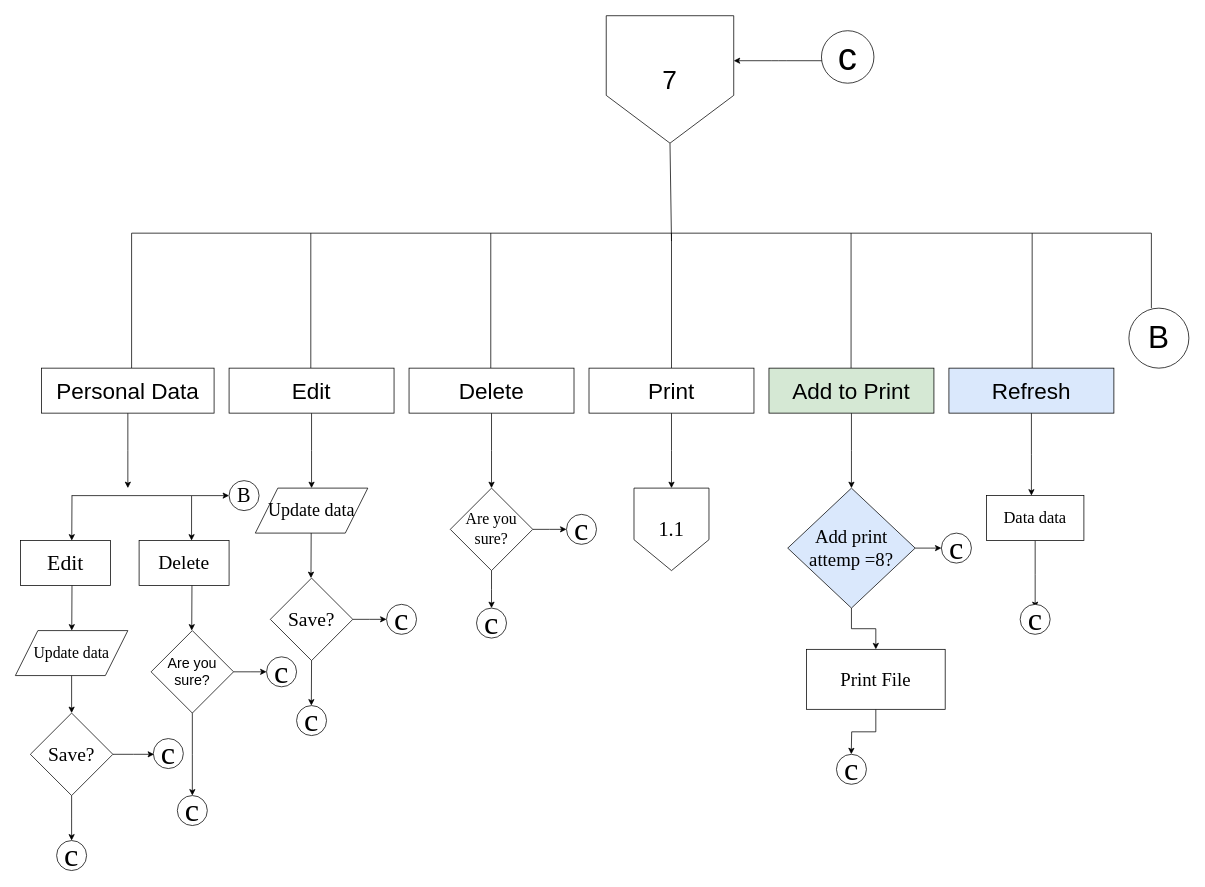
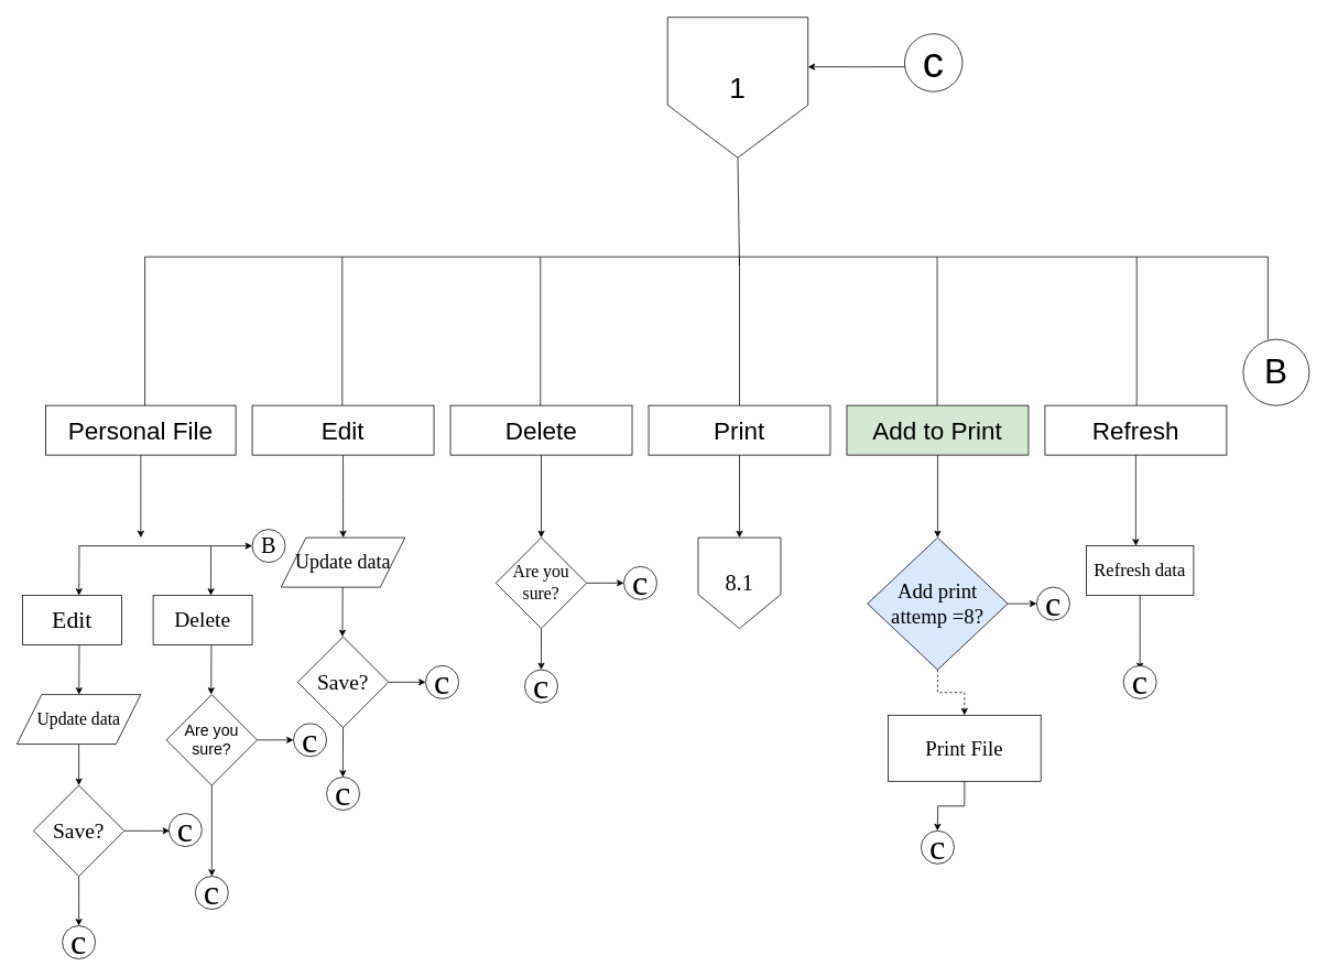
- <mxCell id="2" value="&lt;font style=&quot;font-size: 35px&quot;&gt;7&lt;/font&gt;" style="shape=offPageConnector;whiteSpace=wrap;html=1;glass=0;comic=0;" vertex="1" parent="1"><mxGeometry x="808" y="20" width="170" height="170" as="geometry" /></mxCell>
+ <mxCell id="2" value="&lt;font style=&quot;font-size: 35px&quot;&gt;1&lt;/font&gt;" style="shape=offPageConnector;whiteSpace=wrap;html=1;glass=0;comic=0;" vertex="1" parent="1"><mxGeometry x="808" y="20" width="170" height="170" as="geometry" /></mxCell>
- <mxCell id="14" value="&lt;font style=&quot;font-size: 30px&quot;&gt;Personal Data&lt;/font&gt;" style="rounded=0;whiteSpace=wrap;html=1;glass=0;comic=0;" vertex="1" parent="1"><mxGeometry x="55" y="490" width="230" height="60" as="geometry" /></mxCell>
+ <mxCell id="14" value="&lt;font style=&quot;font-size: 30px&quot;&gt;Personal File&lt;/font&gt;" style="rounded=0;whiteSpace=wrap;html=1;glass=0;comic=0;" vertex="1" parent="1"><mxGeometry x="55" y="490" width="230" height="60" as="geometry" /></mxCell>
- <mxCell id="20" value="&lt;font style=&quot;font-size: 30px&quot;&gt;Refresh&lt;/font&gt;" style="rounded=0;whiteSpace=wrap;html=1;glass=0;comic=0;fillColor=#dae8fc;" vertex="1" parent="1"><mxGeometry x="1265" y="490" width="220" height="60" as="geometry" /></mxCell>
+ <mxCell id="20" value="&lt;font style=&quot;font-size: 30px&quot;&gt;Refresh&lt;/font&gt;" style="rounded=0;whiteSpace=wrap;html=1;glass=0;comic=0;" vertex="1" parent="1"><mxGeometry x="1265" y="490" width="220" height="60" as="geometry" /></mxCell>
- <mxCell id="52" value="&lt;font style=&quot;font-size: 22px&quot; face=&quot;Times New Roman&quot;&gt;Data data&lt;/font&gt;" style="rounded=0;whiteSpace=wrap;html=1;glass=0;comic=0;" vertex="1" parent="1"><mxGeometry x="1315" y="660" width="130" height="60" as="geometry" /></mxCell>
+ <mxCell id="52" value="&lt;font style=&quot;font-size: 22px&quot; face=&quot;Times New Roman&quot;&gt;Refresh data&lt;/font&gt;" style="rounded=0;whiteSpace=wrap;html=1;glass=0;comic=0;" vertex="1" parent="1"><mxGeometry x="1315" y="660" width="130" height="60" as="geometry" /></mxCell>
- <mxCell id="45" value="&lt;font style=&quot;font-size: 27px&quot; face=&quot;Times New Roman&quot;&gt;1.1&lt;/font&gt;" style="shape=offPageConnector;whiteSpace=wrap;html=1;glass=0;comic=0;" vertex="1" parent="1"><mxGeometry x="845" y="650" width="100" height="110" as="geometry" /></mxCell>
+ <mxCell id="45" value="&lt;font style=&quot;font-size: 27px&quot; face=&quot;Times New Roman&quot;&gt;8.1&lt;/font&gt;" style="shape=offPageConnector;whiteSpace=wrap;html=1;glass=0;comic=0;" vertex="1" parent="1"><mxGeometry x="845" y="650" width="100" height="110" as="geometry" /></mxCell>
- <mxCell id="46" style="edgeStyle=orthogonalEdgeStyle;rounded=0;orthogonalLoop=1;jettySize=auto;html=1;entryX=0.5;entryY=0;entryDx=0;entryDy=0;fontFamily=Times New Roman;" edge="1" parent="1" source="48" target="50"><mxGeometry relative="1" as="geometry" /></mxCell>
+ <mxCell id="46" style="edgeStyle=orthogonalEdgeStyle;rounded=0;orthogonalLoop=1;jettySize=auto;html=1;entryX=0.5;entryY=0;entryDx=0;entryDy=0;fontFamily=Times New Roman;dashed=1;" edge="1" parent="1" source="48" target="50"><mxGeometry relative="1" as="geometry" /></mxCell>
